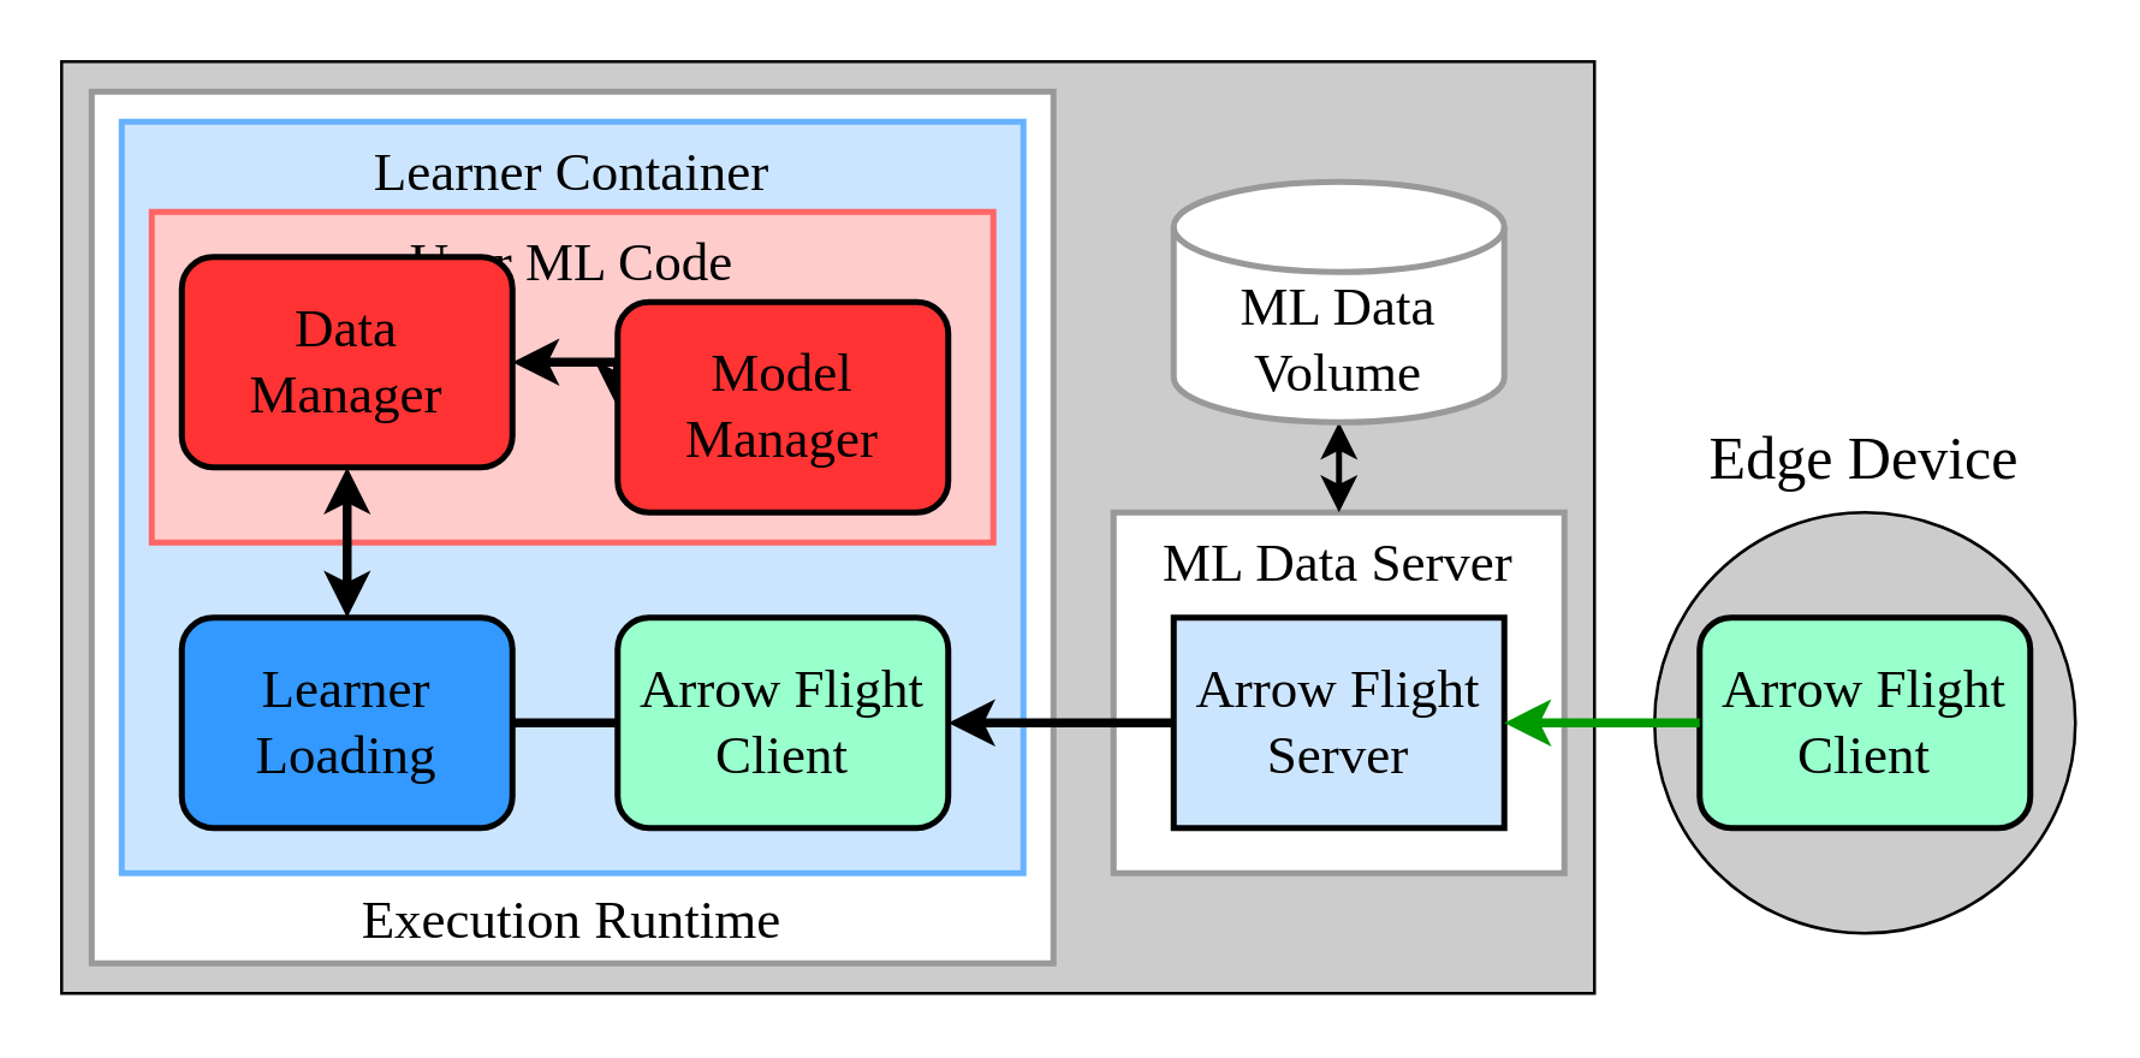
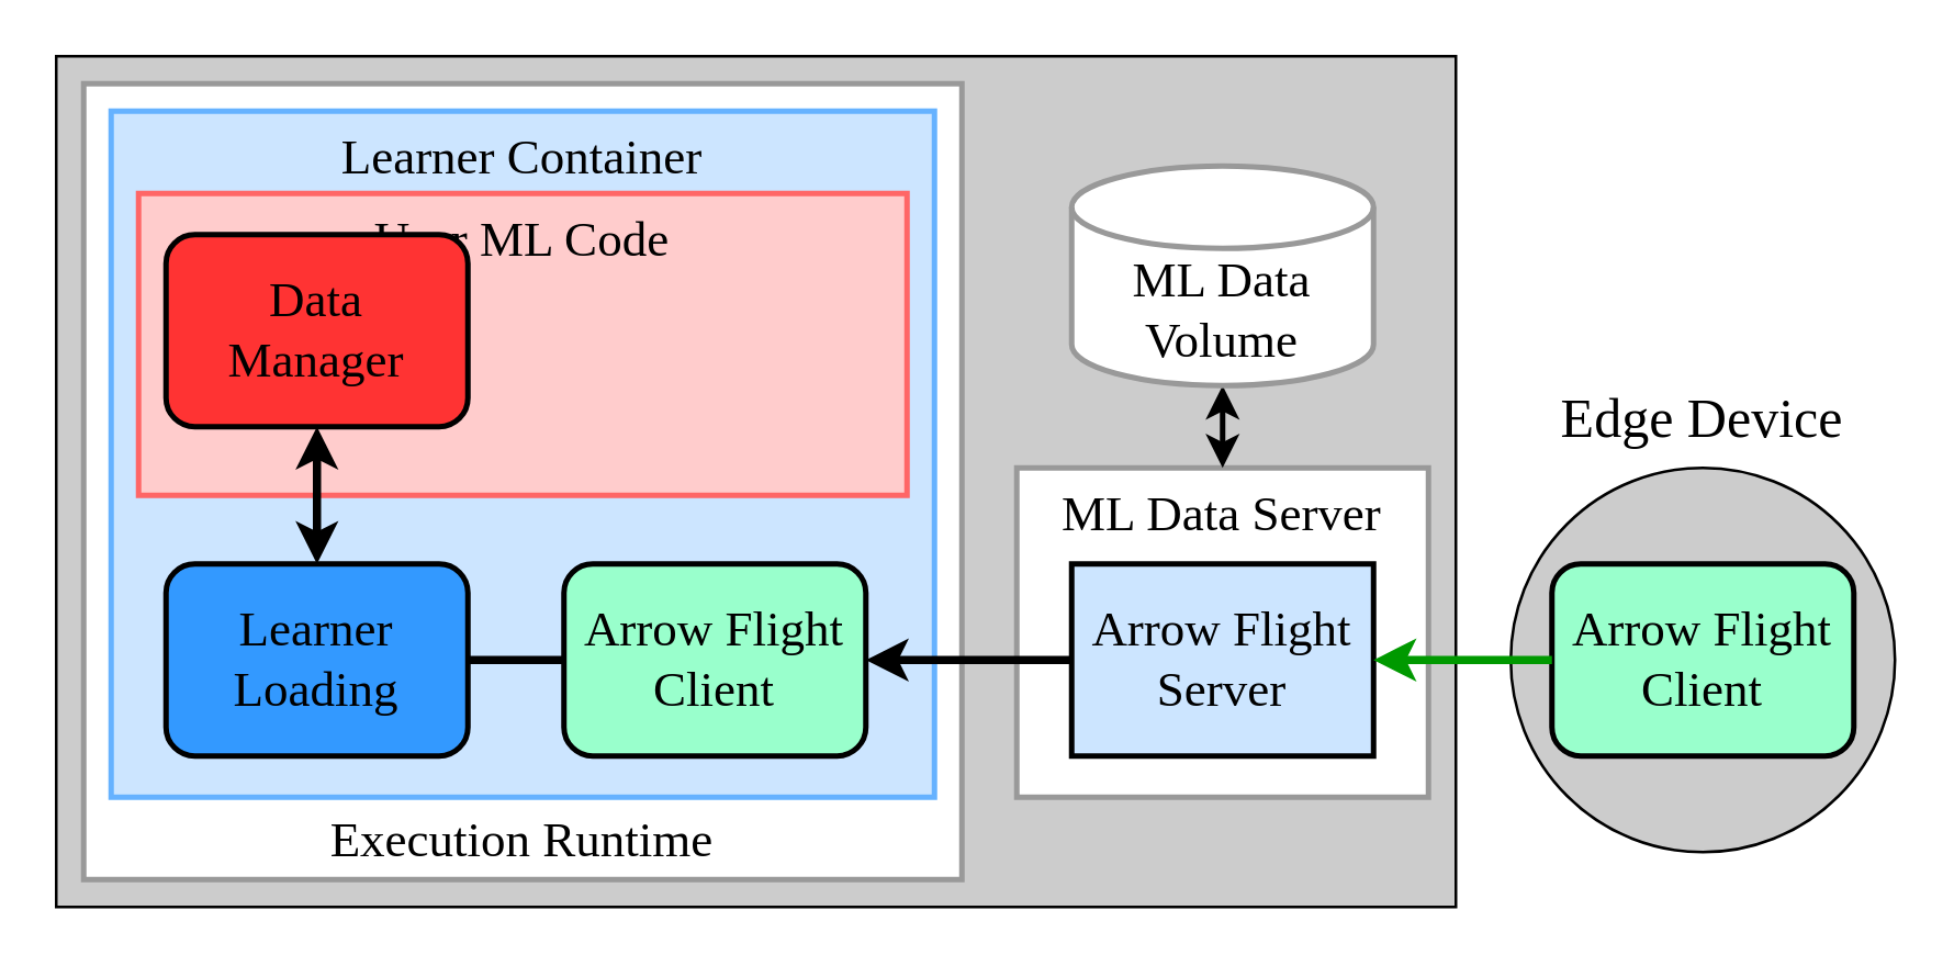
- <mxCell id="19" style="edgeStyle=orthogonalEdgeStyle;rounded=0;orthogonalLoop=1;jettySize=auto;html=1;exitX=1;exitY=0.5;exitDx=0;exitDy=0;entryX=0;entryY=0.5;entryDx=0;entryDy=0;startArrow=classic;startFill=1;strokeColor=#000000;strokeWidth=3;fontFamily=CMU Sans Serif;" edge="1" parent="1" source="20" target="21"><mxGeometry relative="1" as="geometry" /></mxCell>
- <mxCell id="21" value="&lt;font color=&quot;#000000&quot;&gt;&lt;span style=&quot;font-size: 18px;&quot;&gt;Model&lt;br&gt;Manager&lt;/span&gt;&lt;/font&gt;" style="rounded=1;whiteSpace=wrap;html=1;fillColor=#FF3333;strokeColor=#000000;fontStyle=0;fontFamily=CMU Sans Serif;strokeWidth=2;" vertex="1" parent="1"><mxGeometry x="205" y="100" width="110" height="70" as="geometry" /></mxCell>
